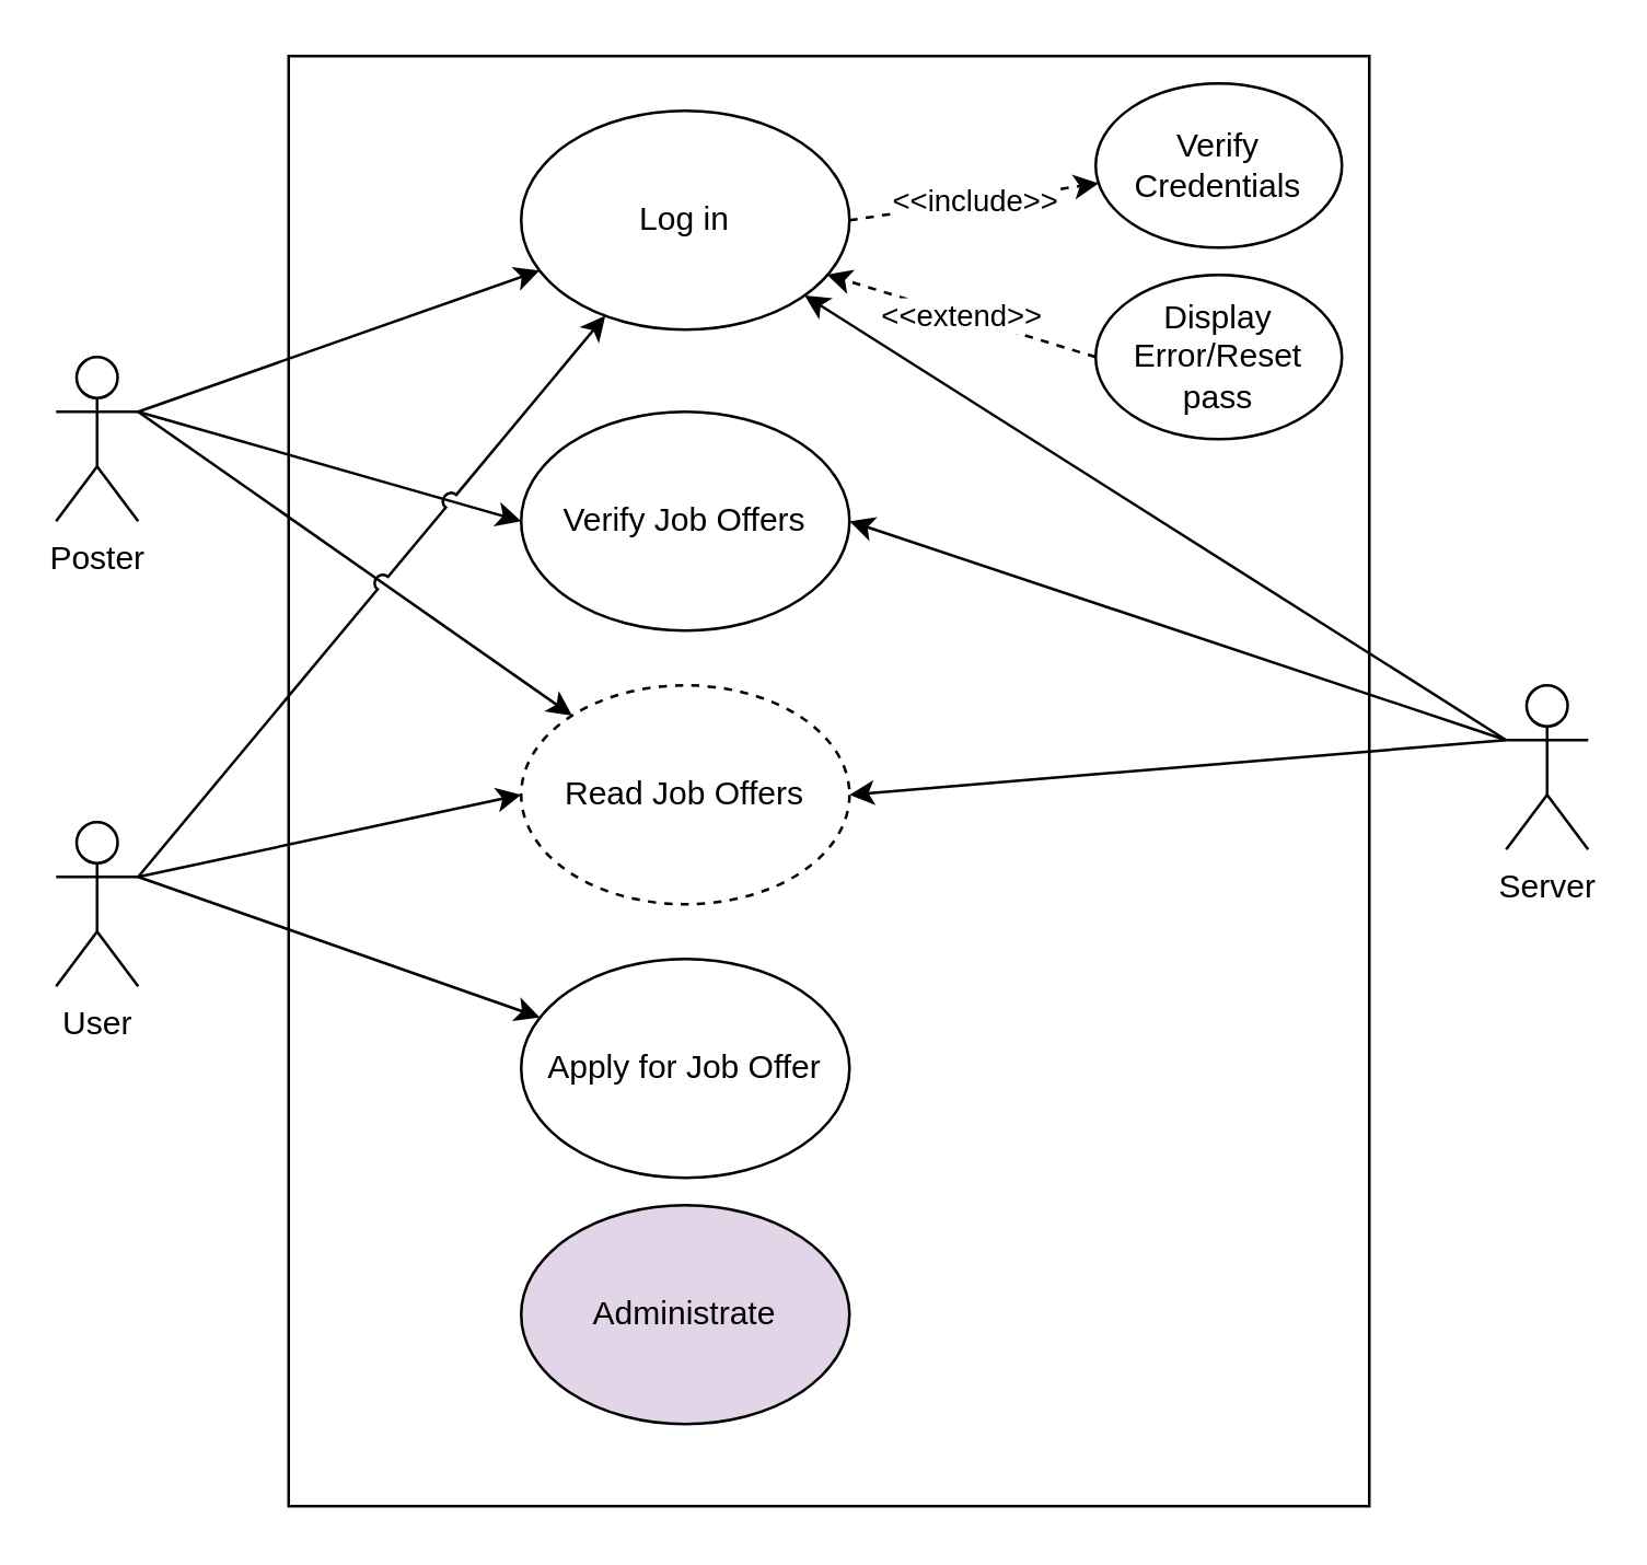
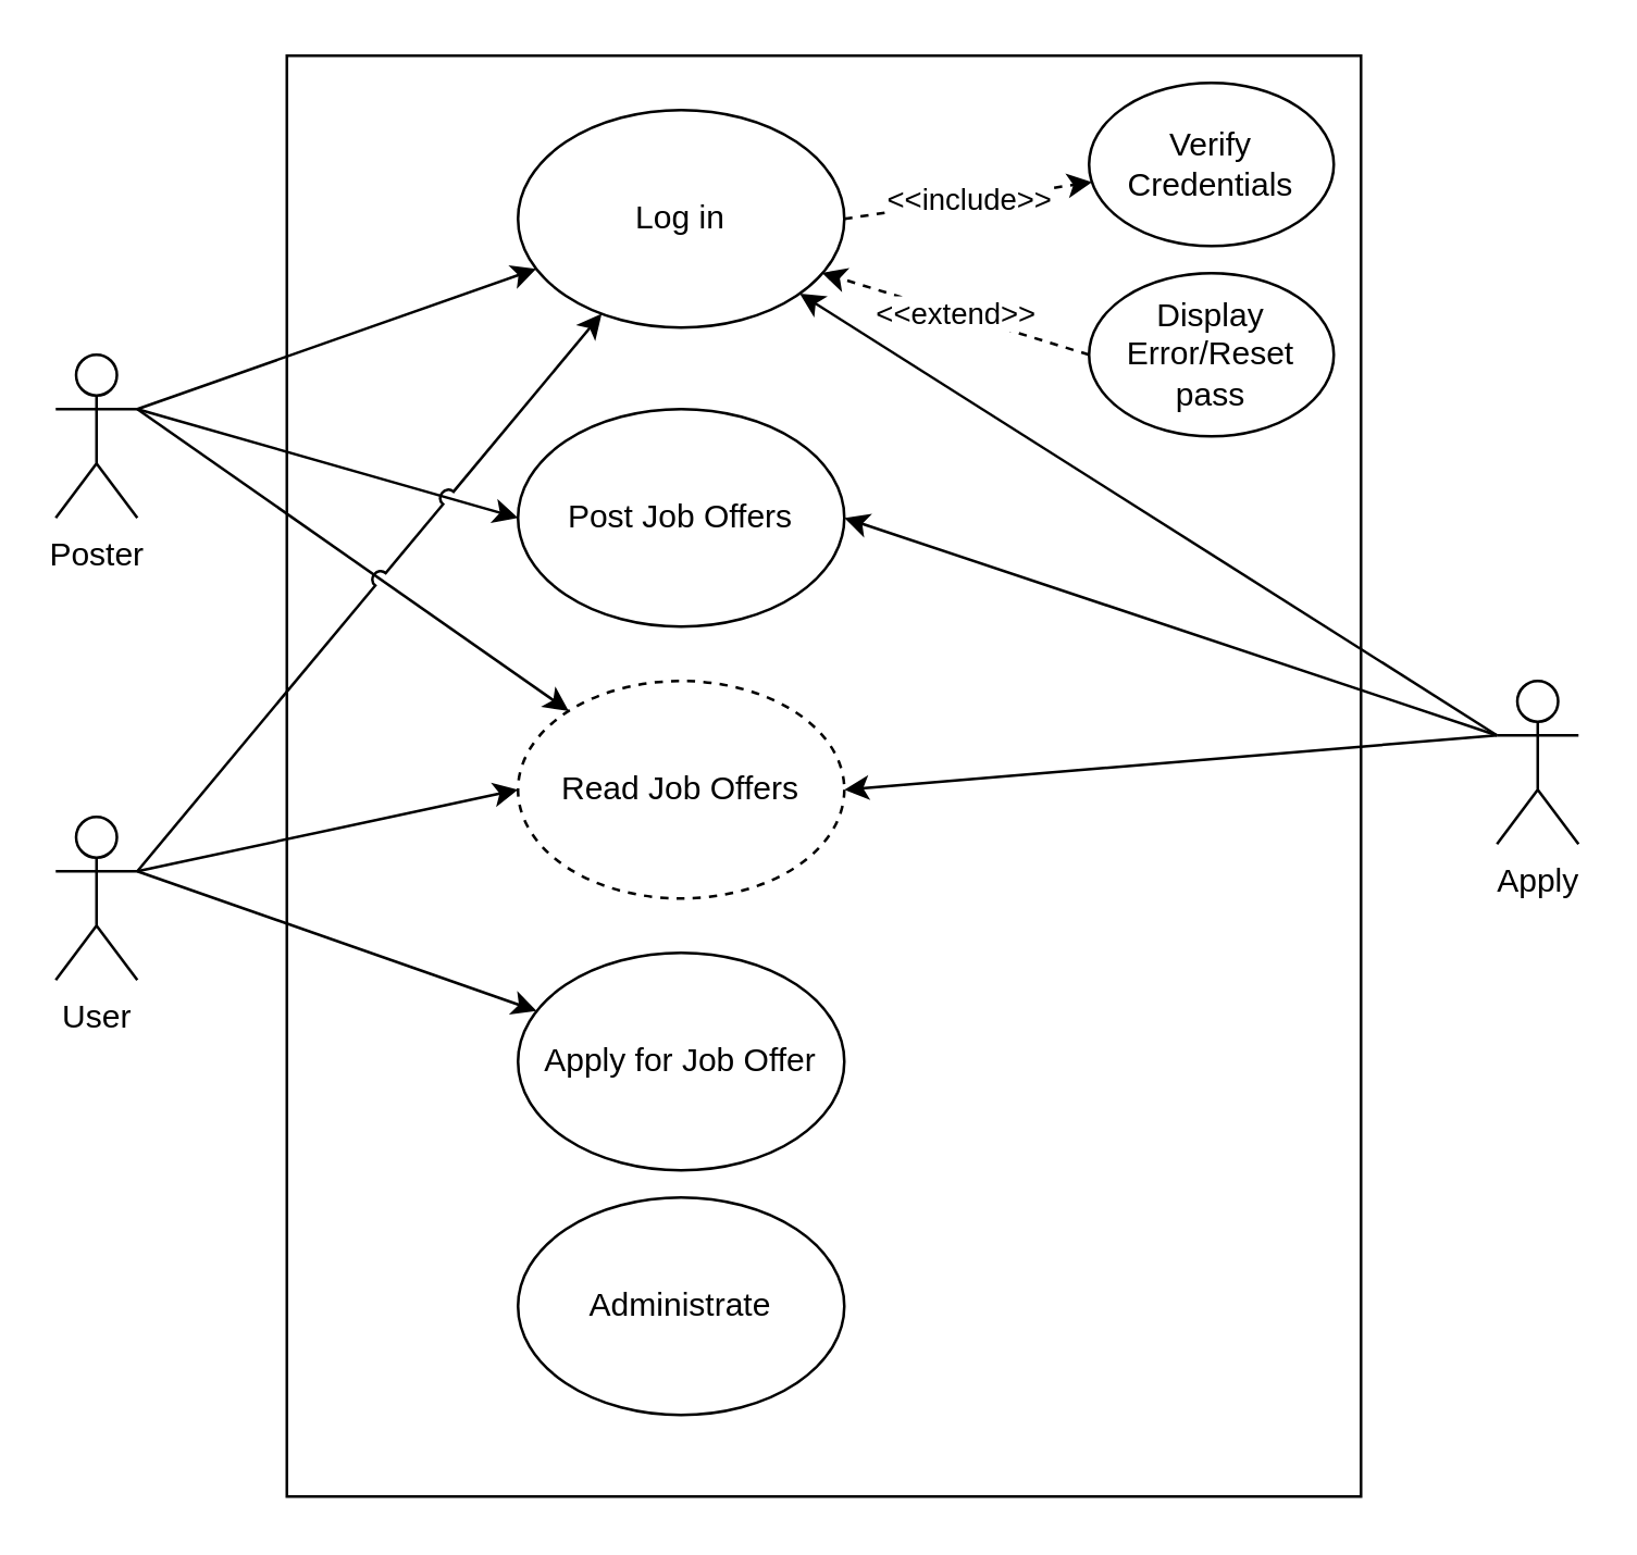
- <mxCell id="6" value="Verify Job Offers" style="ellipse;whiteSpace=wrap;html=1;" vertex="1" parent="1"><mxGeometry x="190" y="150" width="120" height="80" as="geometry" /></mxCell>
+ <mxCell id="6" value="Post Job Offers" style="ellipse;whiteSpace=wrap;html=1;" vertex="1" parent="1"><mxGeometry x="190" y="150" width="120" height="80" as="geometry" /></mxCell>
- <mxCell id="4" value="Server" style="shape=umlActor;verticalLabelPosition=bottom;verticalAlign=top;html=1;outlineConnect=0;" vertex="1" parent="1"><mxGeometry x="550" y="250" width="30" height="60" as="geometry" /></mxCell>
+ <mxCell id="4" value="Apply" style="shape=umlActor;verticalLabelPosition=bottom;verticalAlign=top;html=1;outlineConnect=0;" vertex="1" parent="1"><mxGeometry x="550" y="250" width="30" height="60" as="geometry" /></mxCell>
- <mxCell id="23" value="Administrate" style="ellipse;whiteSpace=wrap;html=1;fillColor=#e1d5e7;" vertex="1" parent="1"><mxGeometry x="190" y="440" width="120" height="80" as="geometry" /></mxCell>
+ <mxCell id="23" value="Administrate" style="ellipse;whiteSpace=wrap;html=1;" vertex="1" parent="1"><mxGeometry x="190" y="440" width="120" height="80" as="geometry" /></mxCell>
